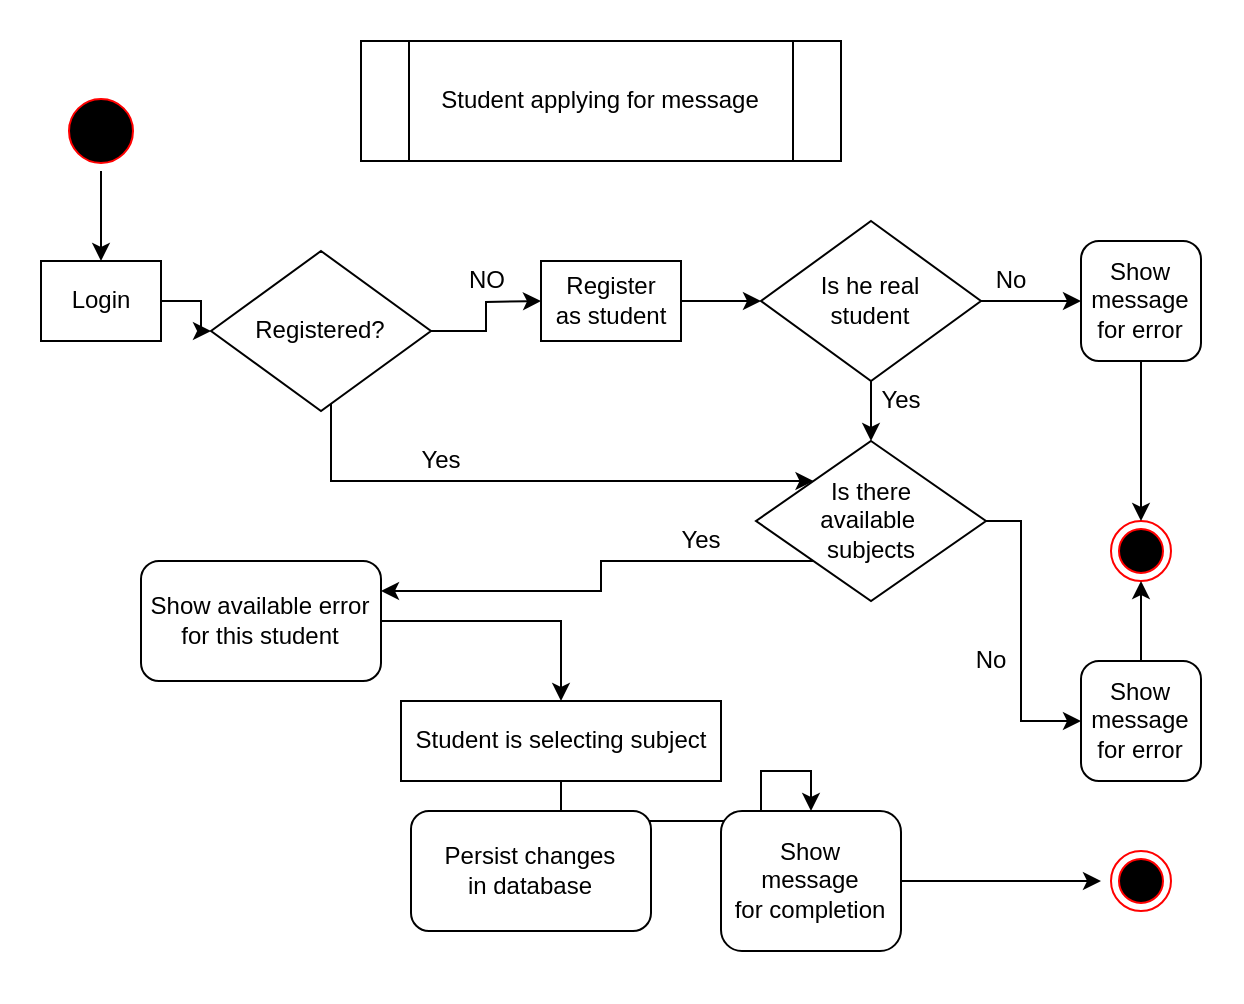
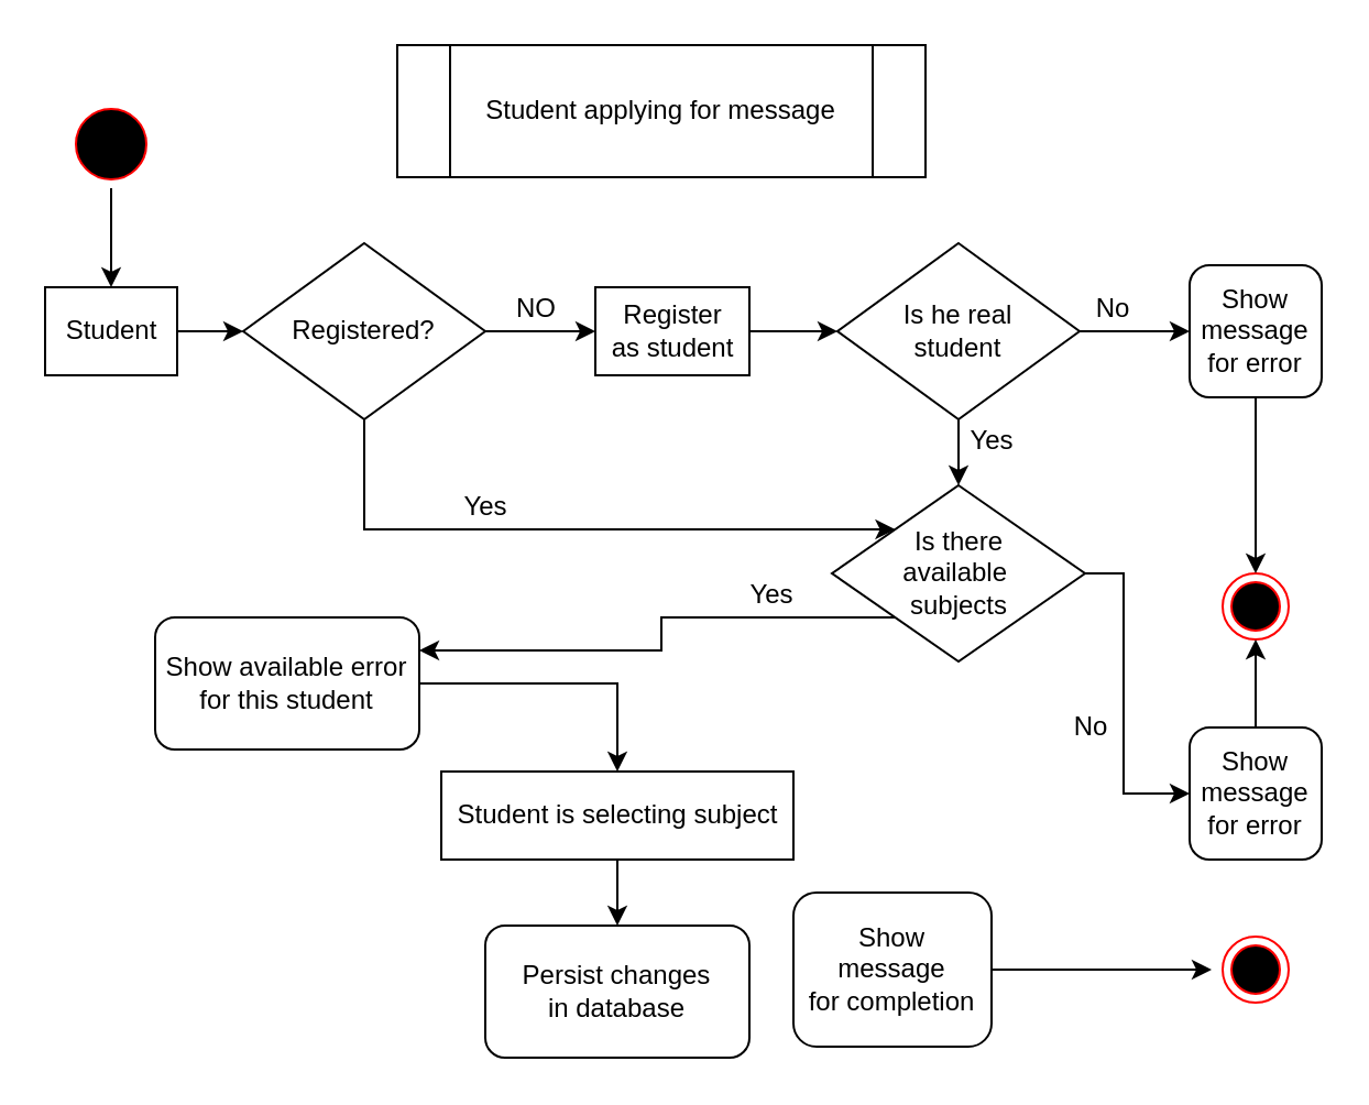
- <mxCell id="3" value="Login" style="html=1;" parent="1" vertex="1"><mxGeometry x="20" y="130" width="60" height="40" as="geometry" /></mxCell>
+ <mxCell id="3" value="Student" style="html=1;" parent="1" vertex="1"><mxGeometry x="20" y="130" width="60" height="40" as="geometry" /></mxCell>
- <mxCell id="6" value="Registered?" style="rhombus;whiteSpace=wrap;html=1;" parent="1" vertex="1"><mxGeometry x="105" y="125" width="110" height="80" as="geometry" /></mxCell>
+ <mxCell id="6" value="Registered?" style="rhombus;whiteSpace=wrap;html=1;" parent="1" vertex="1"><mxGeometry x="110" y="110" width="110" height="80" as="geometry" /></mxCell>
- <mxCell id="32" value="" style="edgeStyle=orthogonalEdgeStyle;rounded=0;orthogonalLoop=1;jettySize=auto;html=1;entryX=0.5;entryY=0;entryDx=0;entryDy=0;" parent="1" source="33" target="36" edge="1"><mxGeometry relative="1" as="geometry"><mxPoint x="440" y="410" as="targetPoint" /></mxGeometry></mxCell>
- <mxCell id="34" value="Persist changes&lt;br&gt;in database" style="rounded=1;whiteSpace=wrap;html=1;" parent="1" vertex="1"><mxGeometry x="205" y="405" width="120" height="60" as="geometry" /></mxCell>
+ <mxCell id="34" value="Persist changes&lt;br&gt;in database" style="rounded=1;whiteSpace=wrap;html=1;" parent="1" vertex="1"><mxGeometry x="220" y="420" width="120" height="60" as="geometry" /></mxCell>
